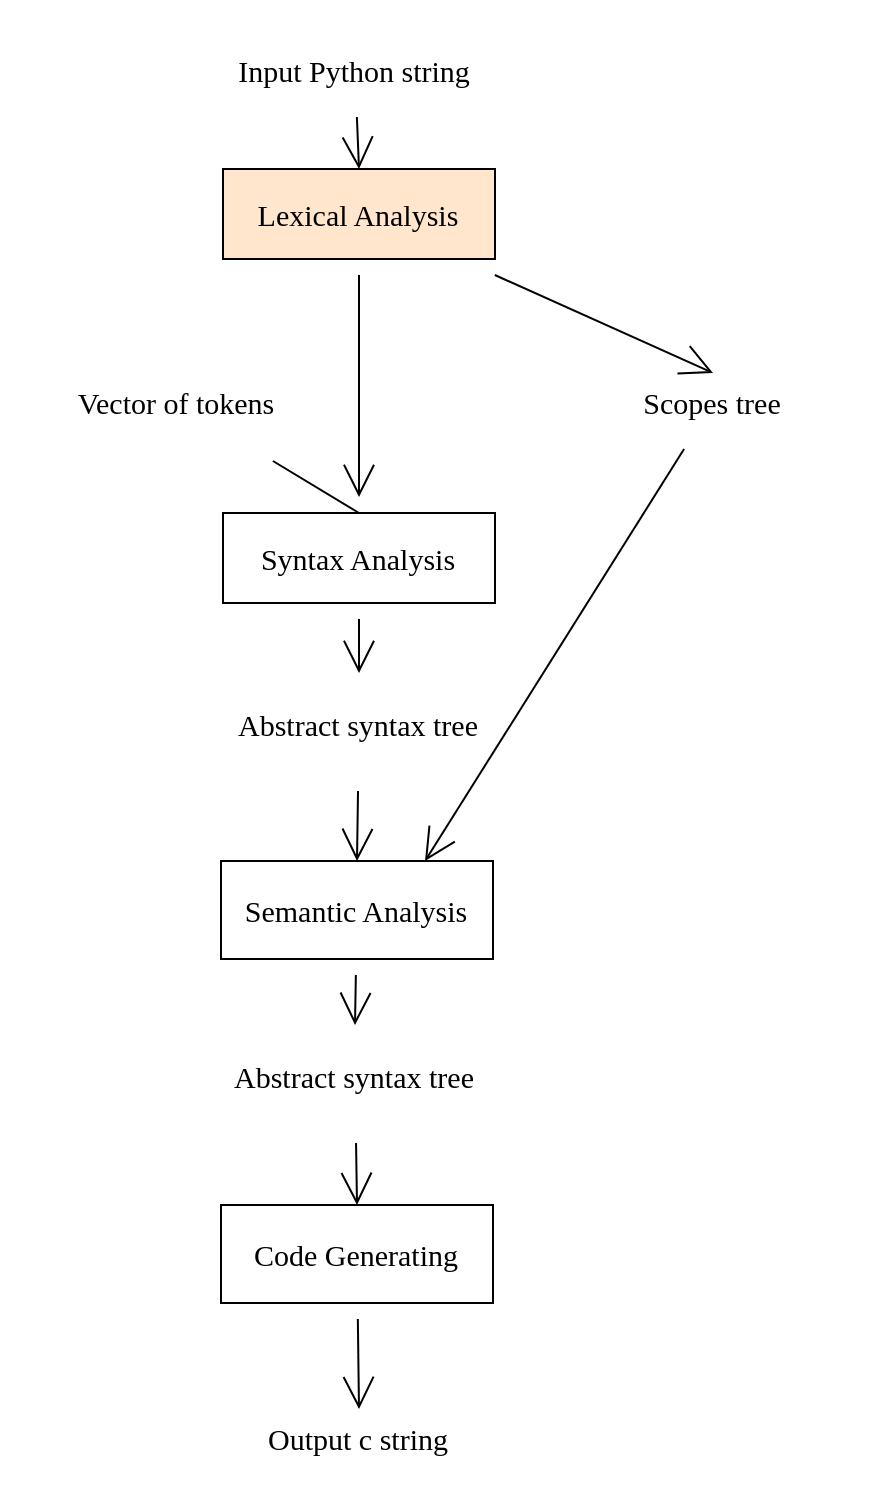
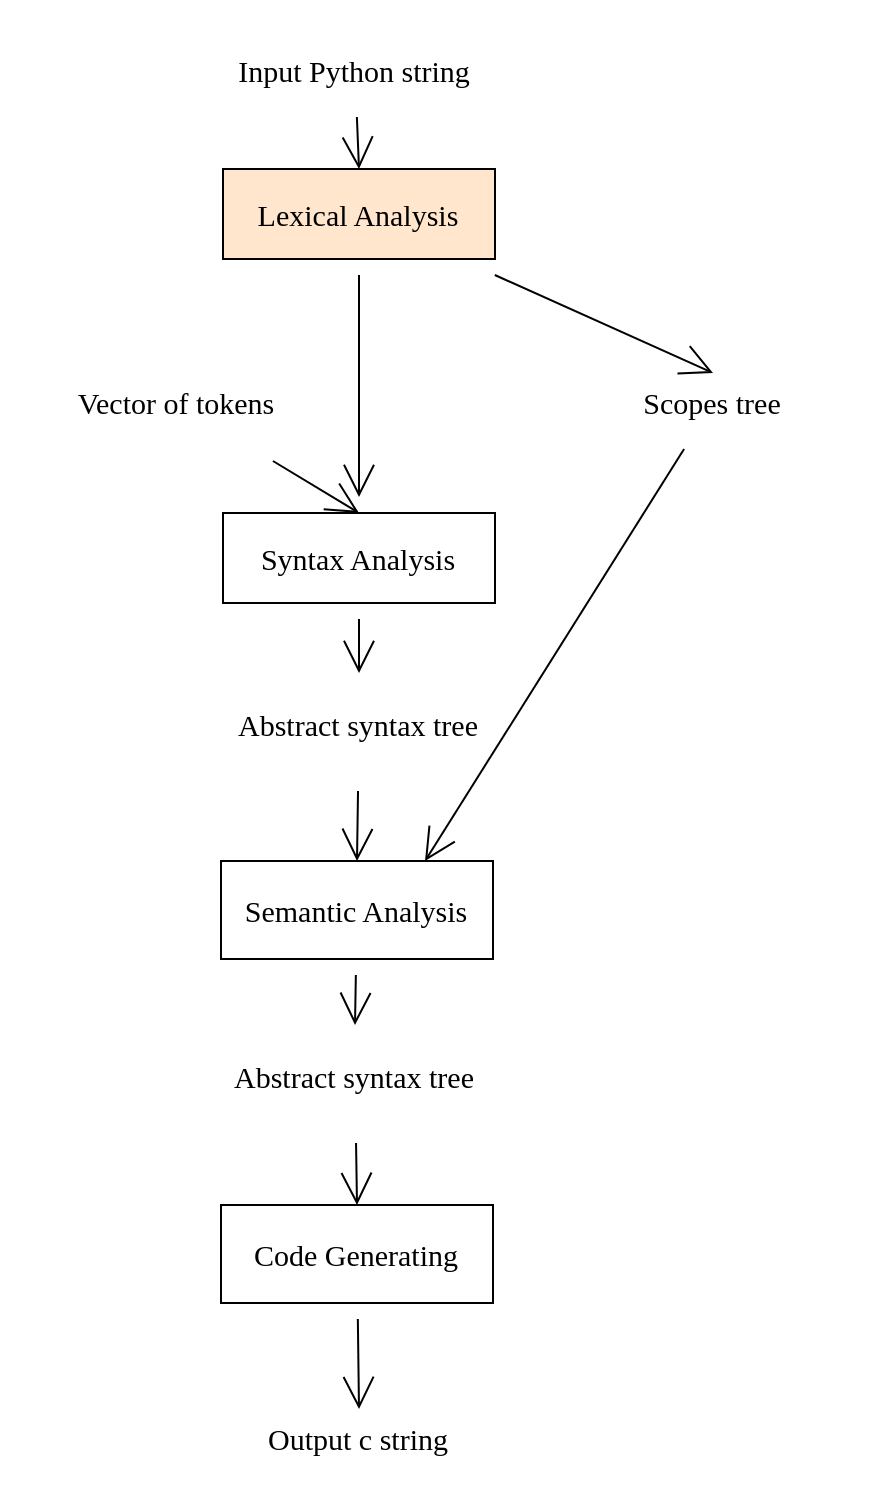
- <mxCell id="9" style="edgeStyle=none;curved=1;rounded=0;orthogonalLoop=1;jettySize=auto;html=1;entryX=0.5;entryY=0;entryDx=0;entryDy=0;fontFamily=Architects Daughter;fontSource=https%3A%2F%2Ffonts.googleapis.com%2Fcss%3Ffamily%3DArchitects%2BDaughter;fontSize=15;startSize=14;endArrow=none;endSize=14;sourcePerimeterSpacing=8;targetPerimeterSpacing=8;" edge="1" parent="1" source="10" target="8"><mxGeometry relative="1" as="geometry" /></mxCell>
+ <mxCell id="9" style="edgeStyle=none;curved=1;rounded=0;orthogonalLoop=1;jettySize=auto;html=1;entryX=0.5;entryY=0;entryDx=0;entryDy=0;fontFamily=Architects Daughter;fontSource=https%3A%2F%2Ffonts.googleapis.com%2Fcss%3Ffamily%3DArchitects%2BDaughter;fontSize=15;startSize=14;endArrow=open;endSize=14;sourcePerimeterSpacing=8;targetPerimeterSpacing=8;" edge="1" parent="1" source="10" target="8"><mxGeometry relative="1" as="geometry" /></mxCell>
